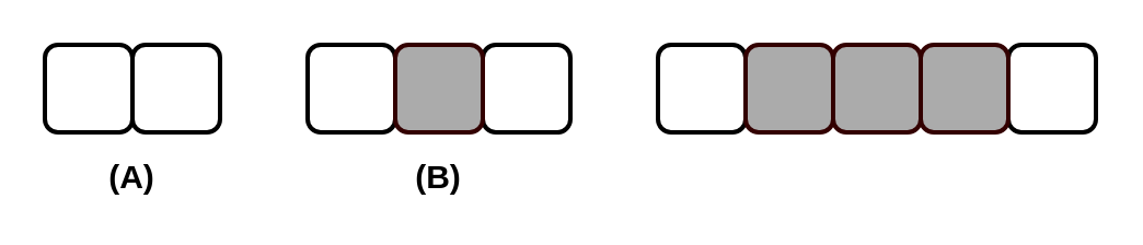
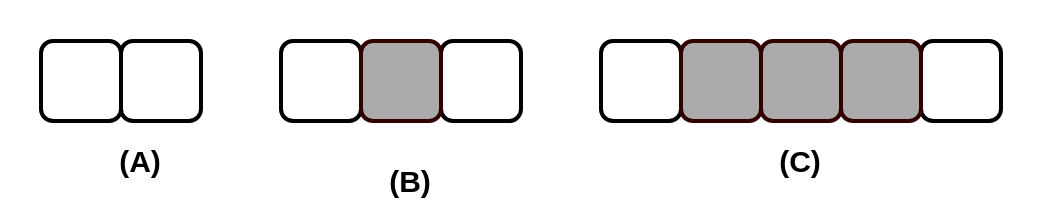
- <mxCell id="12" value="&lt;b&gt;&lt;font style=&quot;font-size: 15px&quot;&gt;(A)&lt;/font&gt;&lt;/b&gt;" style="text;html=1;strokeColor=none;fillColor=none;align=center;verticalAlign=middle;whiteSpace=wrap;rounded=0;" vertex="1" parent="1"><mxGeometry x="40" y="70" width="40" height="20" as="geometry" /></mxCell>
+ <mxCell id="12" value="&lt;b&gt;&lt;font style=&quot;font-size: 15px&quot;&gt;(A)&lt;/font&gt;&lt;/b&gt;" style="text;html=1;strokeColor=none;fillColor=none;align=center;verticalAlign=middle;whiteSpace=wrap;rounded=0;" vertex="1" parent="1"><mxGeometry x="50" y="70" width="40" height="20" as="geometry" /></mxCell>
- <mxCell id="13" value="&lt;b&gt;&lt;font style=&quot;font-size: 15px&quot;&gt;(B)&lt;/font&gt;&lt;/b&gt;" style="text;html=1;strokeColor=none;fillColor=none;align=center;verticalAlign=middle;whiteSpace=wrap;rounded=0;" vertex="1" parent="1"><mxGeometry x="180" y="70" width="40" height="20" as="geometry" /></mxCell>
+ <mxCell id="13" value="&lt;b&gt;&lt;font style=&quot;font-size: 15px&quot;&gt;(B)&lt;/font&gt;&lt;/b&gt;" style="text;html=1;strokeColor=none;fillColor=none;align=center;verticalAlign=middle;whiteSpace=wrap;rounded=0;" vertex="1" parent="1"><mxGeometry x="185" y="80" width="40" height="20" as="geometry" /></mxCell>
+ <mxCell id="14" value="&lt;b&gt;&lt;font style=&quot;font-size: 15px&quot;&gt;(C)&lt;/font&gt;&lt;/b&gt;" style="text;html=1;strokeColor=none;fillColor=none;align=center;verticalAlign=middle;whiteSpace=wrap;rounded=0;" vertex="1" parent="1"><mxGeometry x="380" y="70" width="40" height="20" as="geometry" /></mxCell>
